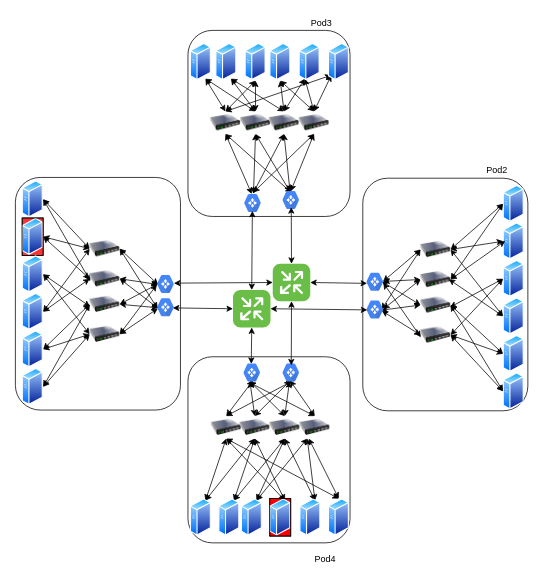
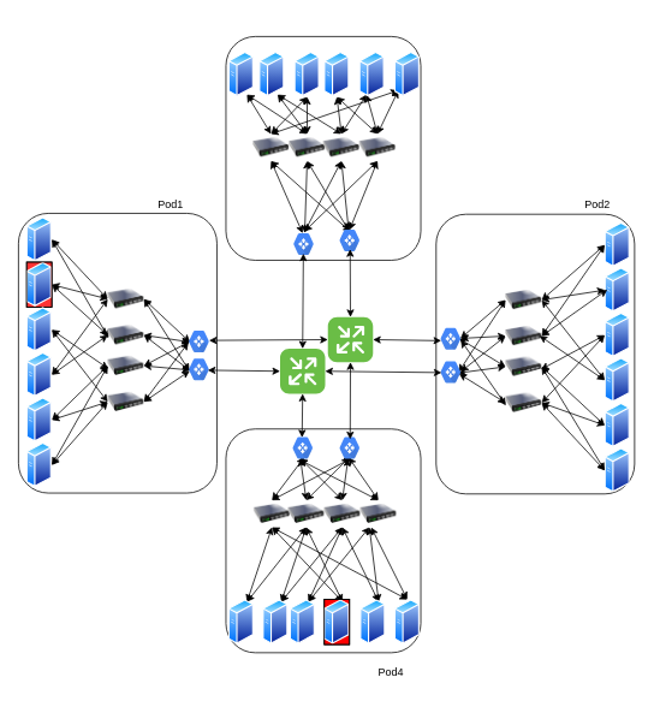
- <mxCell id="146" value="Pod3" style="text;html=1;strokeColor=none;fillColor=none;align=center;verticalAlign=middle;whiteSpace=wrap;rounded=0;" parent="1" vertex="1"><mxGeometry x="408" y="20" width="40" height="20" as="geometry" /></mxCell>
+ <mxCell id="144" value="Pod1" style="text;html=1;strokeColor=none;fillColor=none;align=center;verticalAlign=middle;whiteSpace=wrap;rounded=0;" parent="1" vertex="1"><mxGeometry x="169" y="216" width="40" height="20" as="geometry" /></mxCell>
